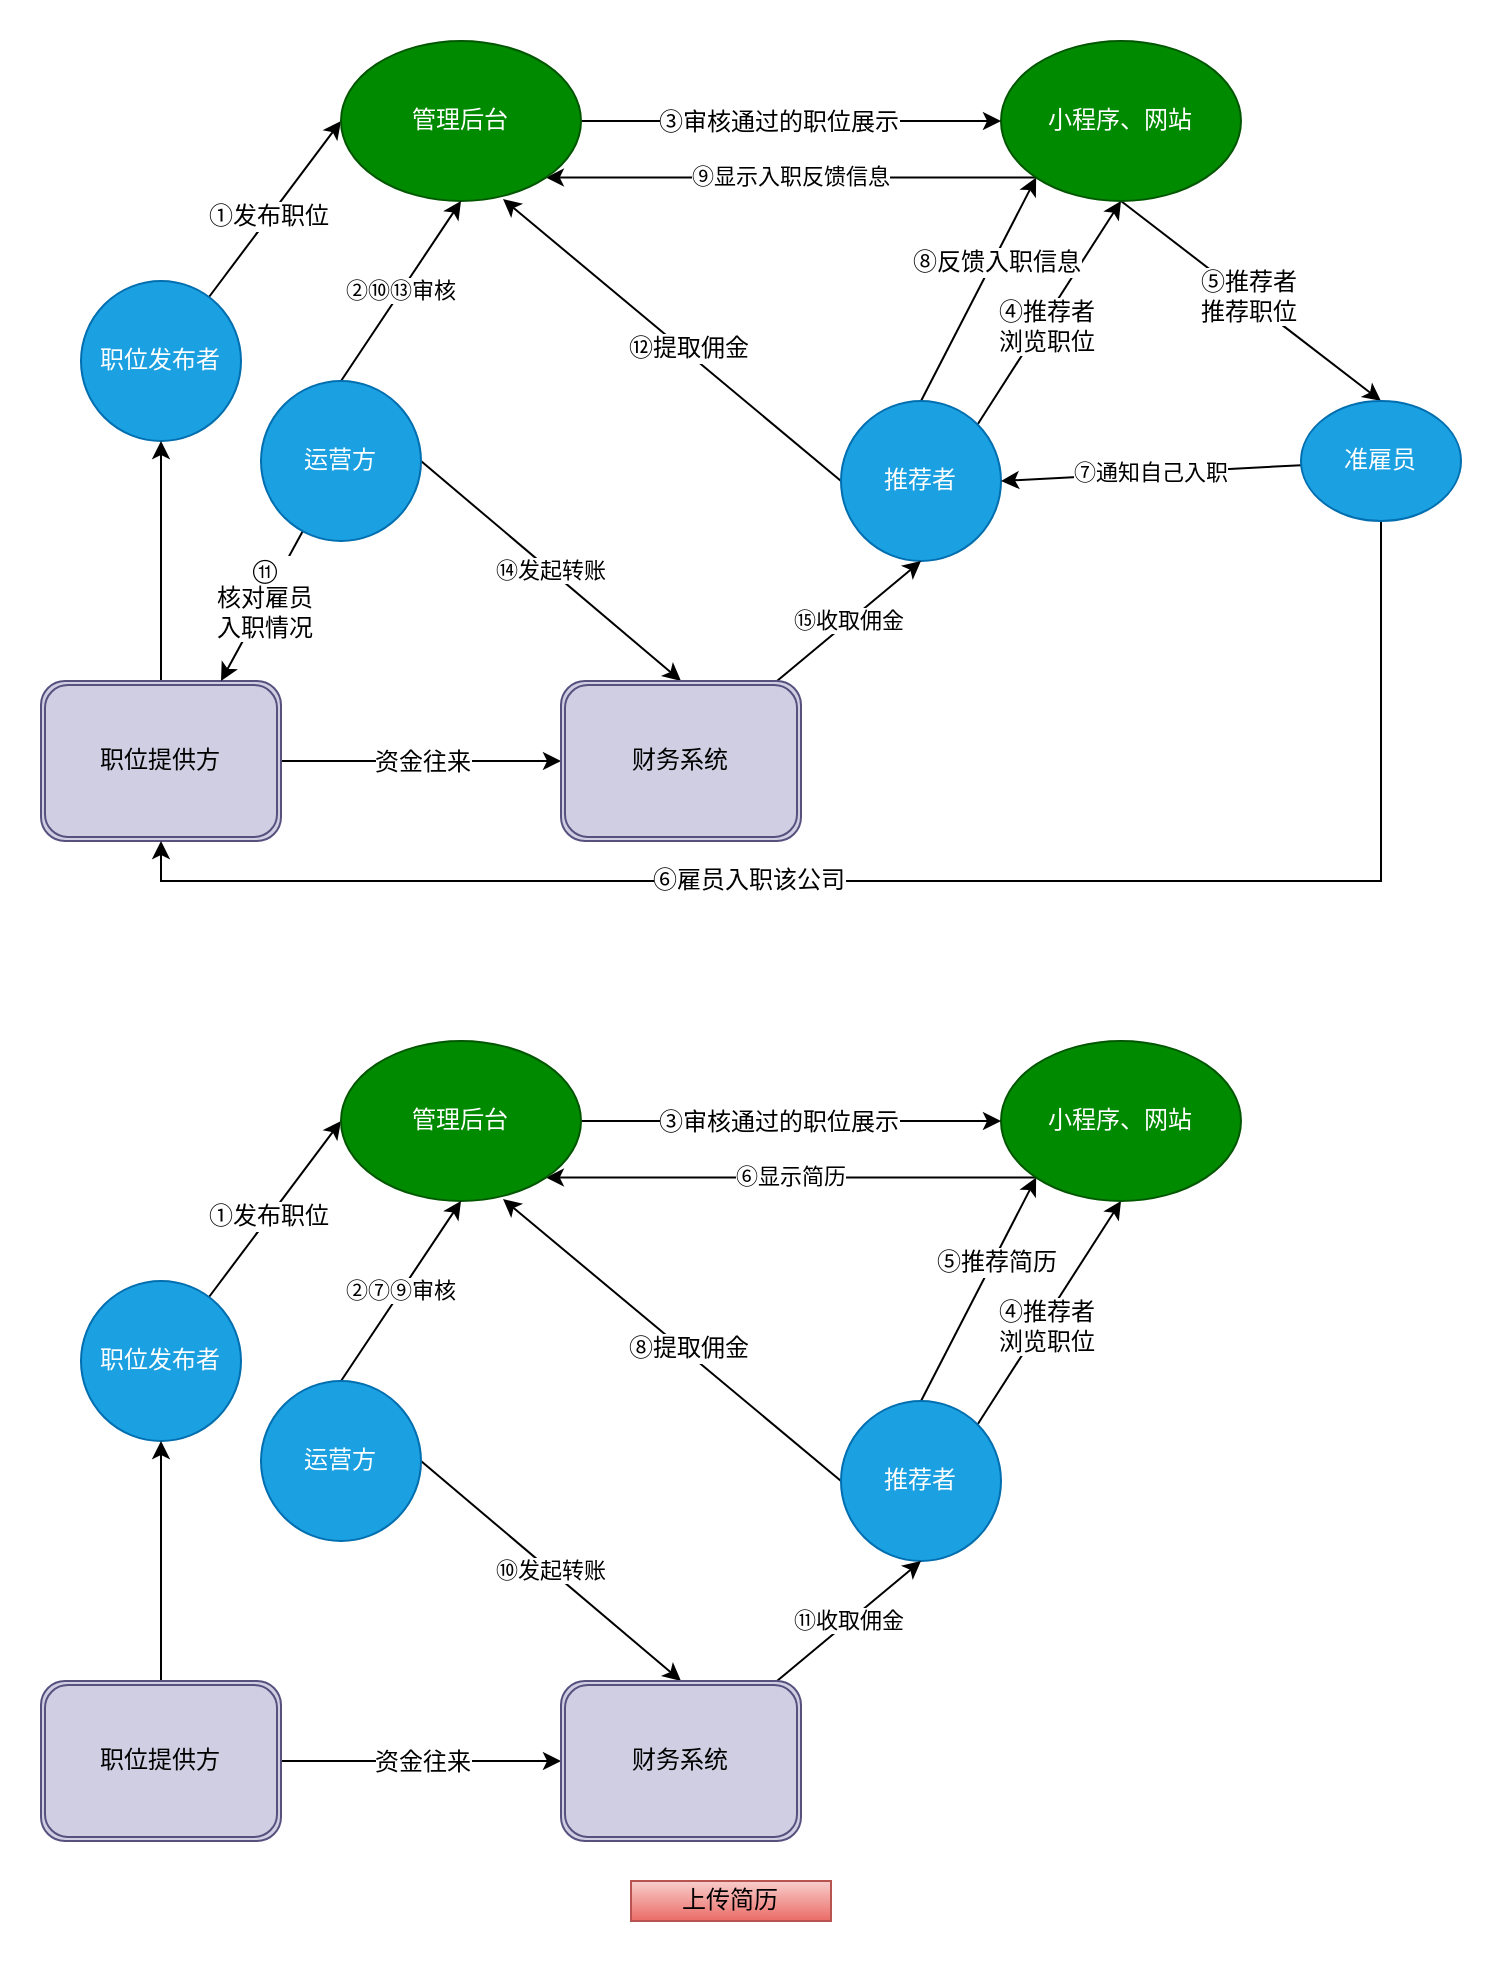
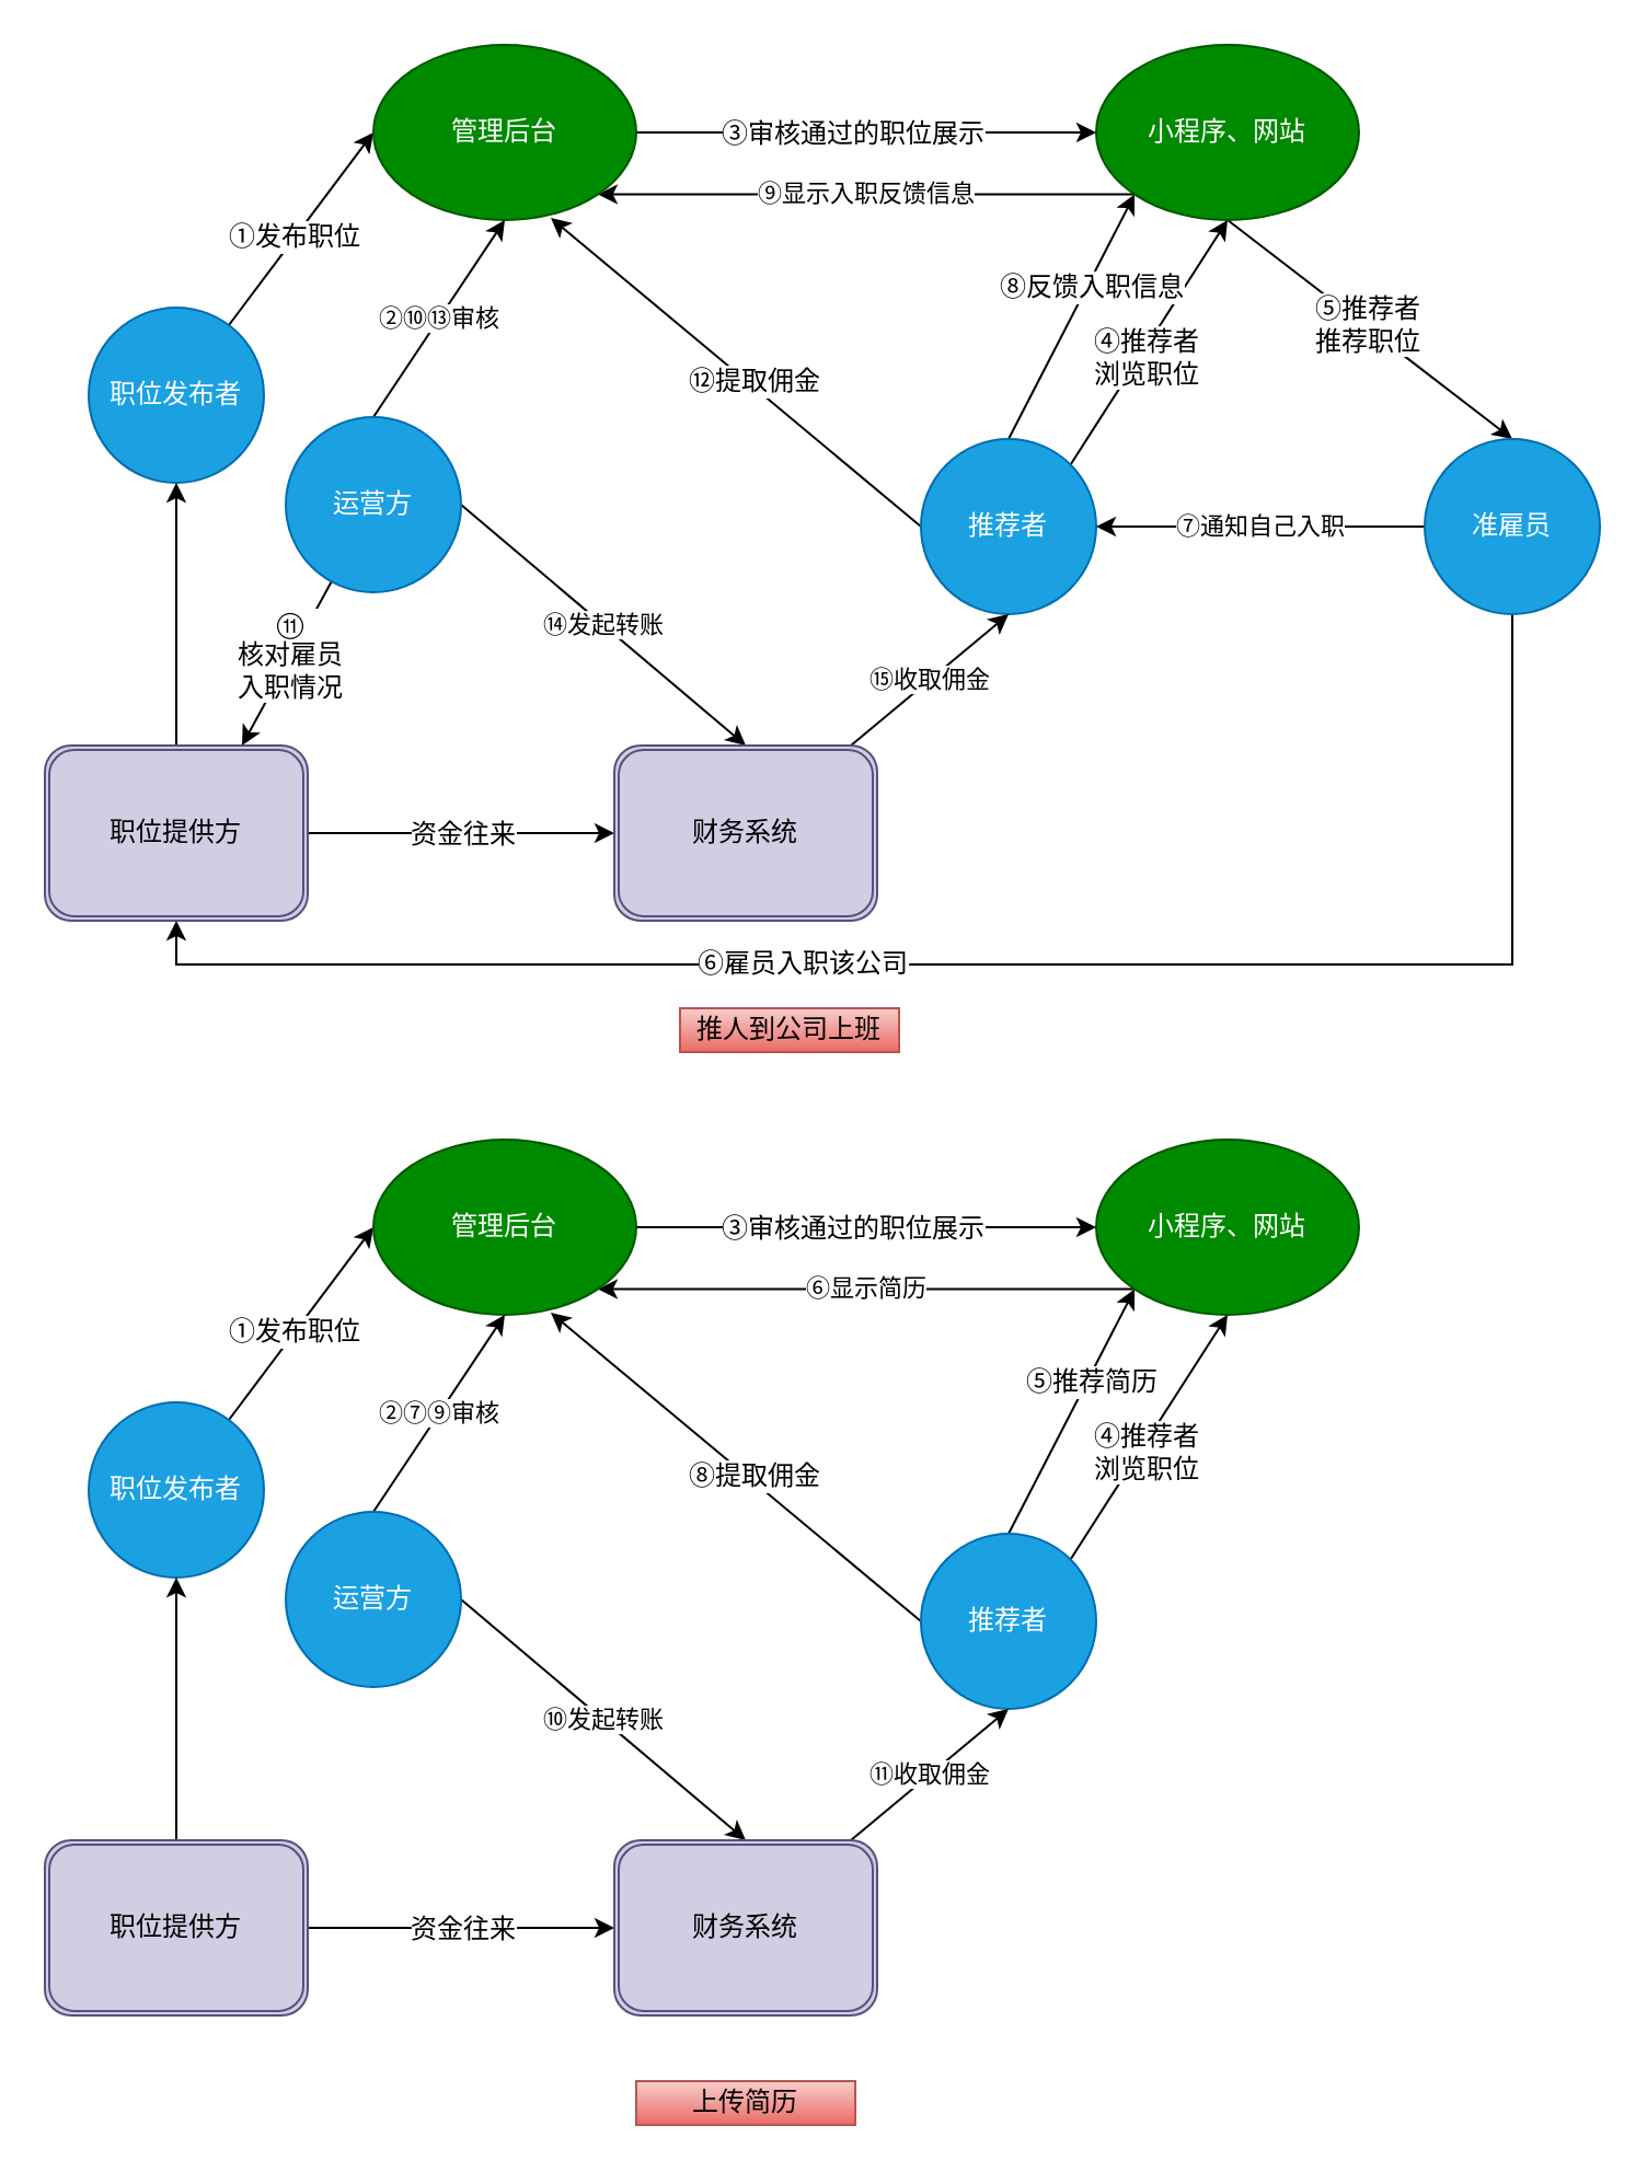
- <mxCell id="31" value="准雇员" style="ellipse;whiteSpace=wrap;html=1;aspect=fixed;fillColor=#1ba1e2;strokeColor=#006EAF;fontColor=#ffffff;" vertex="1" parent="1"><mxGeometry x="650" y="200" width="80" height="60" as="geometry" /></mxCell>
+ <mxCell id="31" value="准雇员" style="ellipse;whiteSpace=wrap;html=1;aspect=fixed;fillColor=#1ba1e2;strokeColor=#006EAF;fontColor=#ffffff;" vertex="1" parent="1"><mxGeometry x="650" y="200" width="80" height="80" as="geometry" /></mxCell>
+ <mxCell id="58" value="推人到公司上班" style="text;html=1;strokeColor=#b85450;fillColor=#f8cecc;align=center;verticalAlign=middle;whiteSpace=wrap;rounded=0;gradientColor=#ea6b66;" vertex="1" parent="1"><mxGeometry x="310" y="460" width="100" height="20" as="geometry" /></mxCell>
- <mxCell id="59" value="上传简历" style="text;html=1;strokeColor=#b85450;fillColor=#f8cecc;align=center;verticalAlign=middle;whiteSpace=wrap;rounded=0;gradientColor=#ea6b66;" vertex="1" parent="1"><mxGeometry x="315" y="940" width="100" height="20" as="geometry" /></mxCell>
+ <mxCell id="59" value="上传简历" style="text;html=1;strokeColor=#b85450;fillColor=#f8cecc;align=center;verticalAlign=middle;whiteSpace=wrap;rounded=0;gradientColor=#ea6b66;" vertex="1" parent="1"><mxGeometry x="290" y="950" width="100" height="20" as="geometry" /></mxCell>
